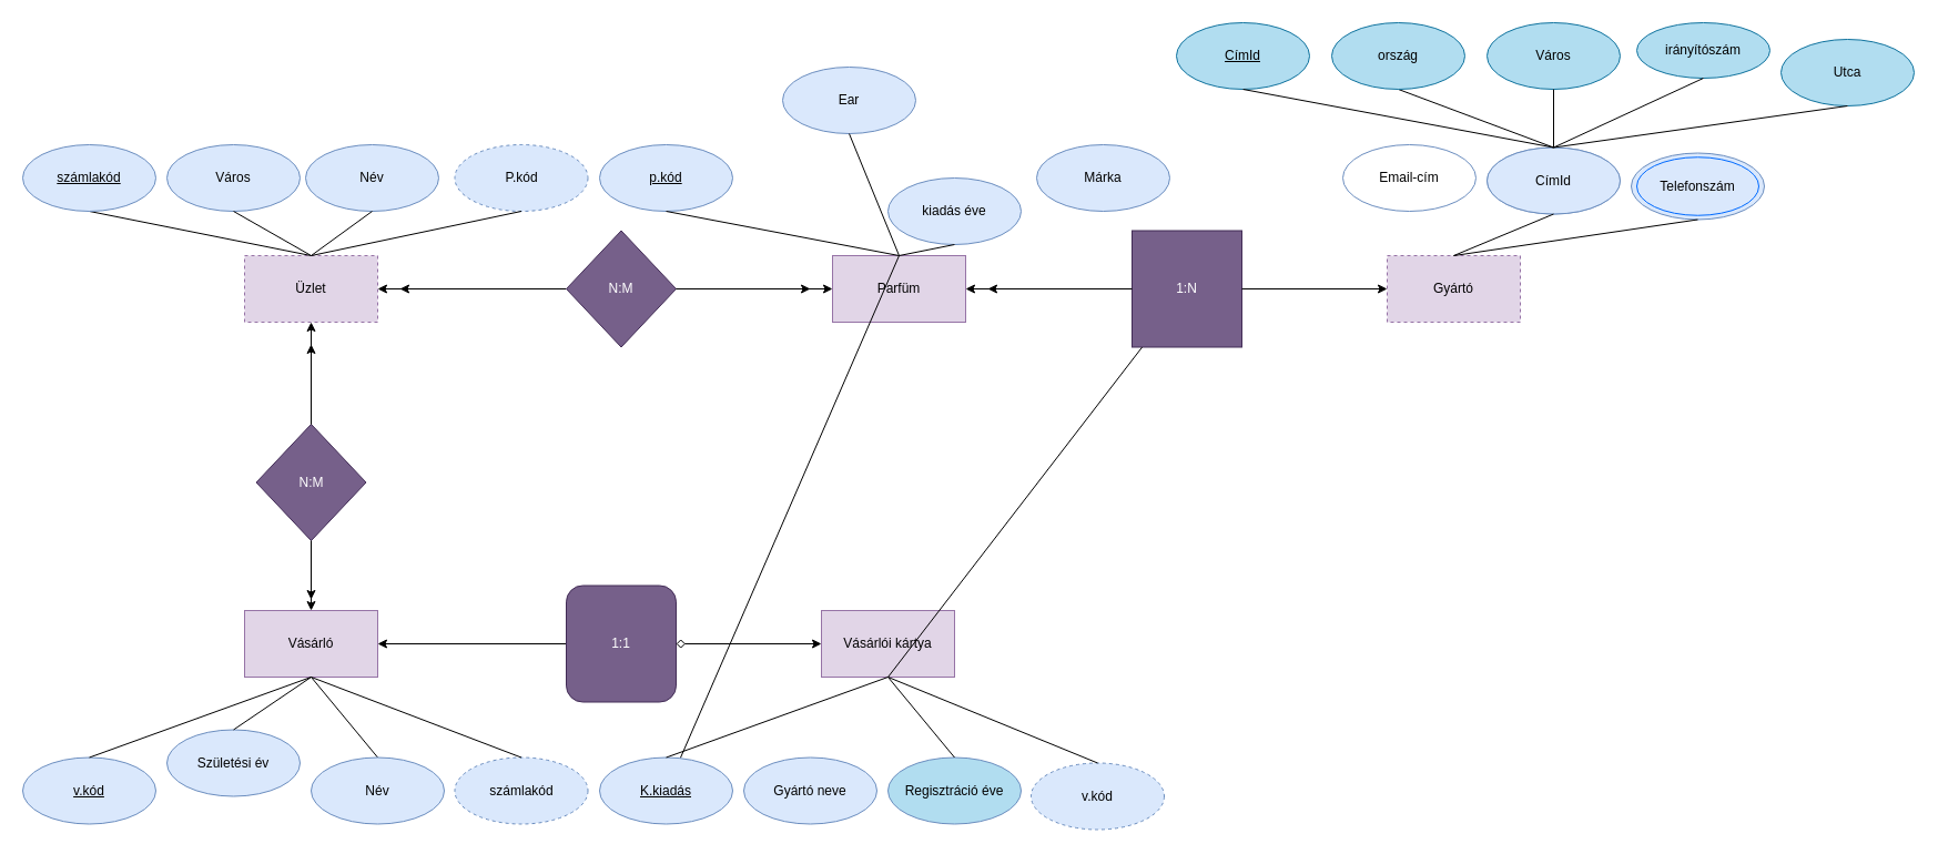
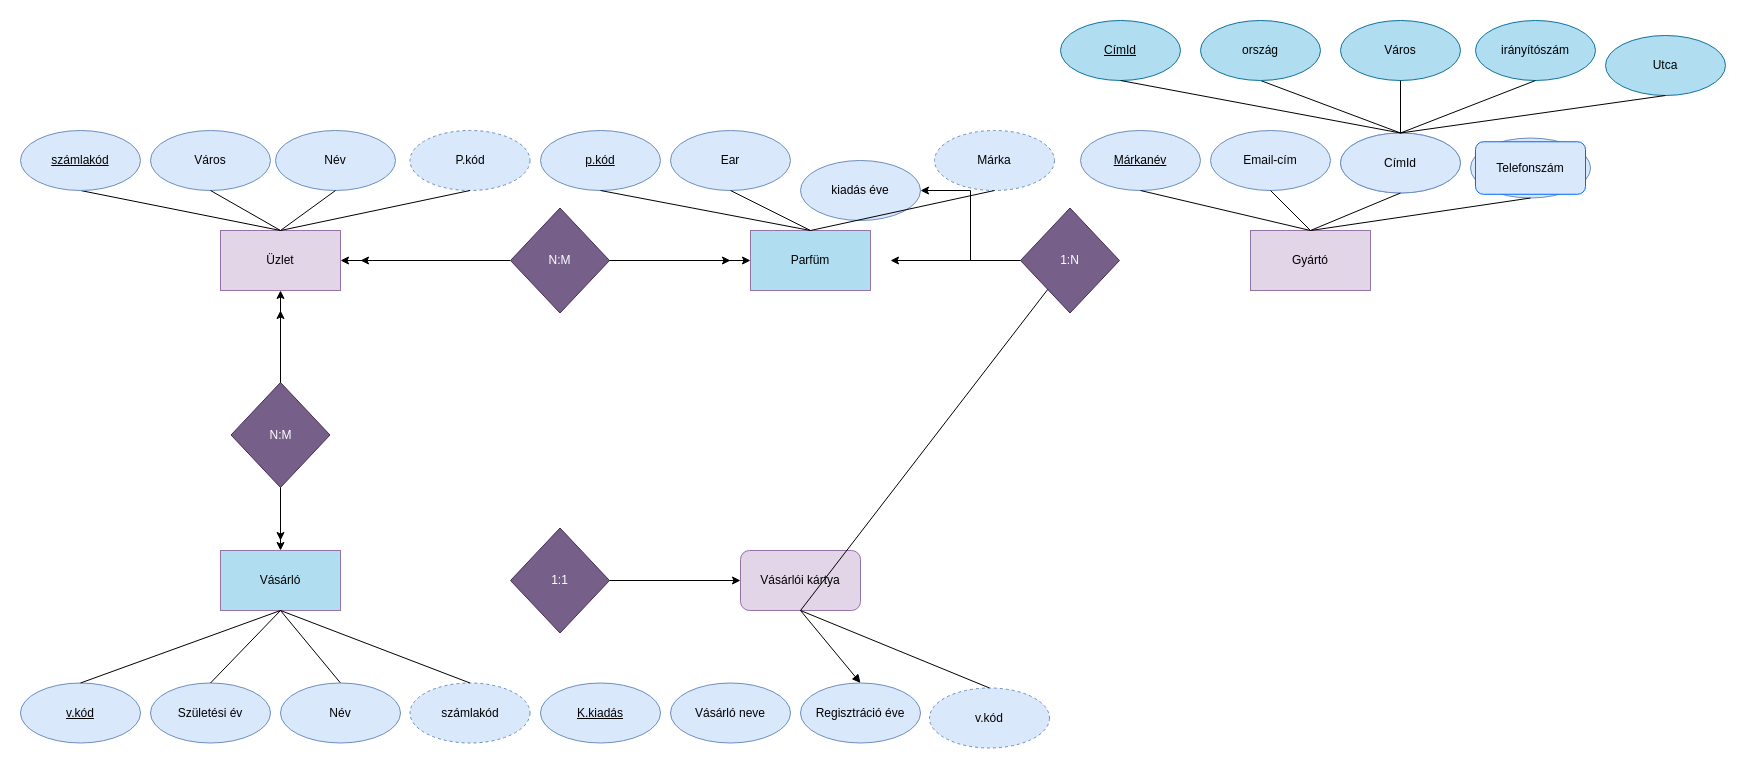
- <mxCell id="24" value="irányítószám" style="ellipse;whiteSpace=wrap;html=1;fillColor=#b1ddf0;strokeColor=#10739e;" parent="1" vertex="1"><mxGeometry x="1475" y="20" width="120" height="50" as="geometry" /></mxCell>
+ <mxCell id="24" value="irányítószám" style="ellipse;whiteSpace=wrap;html=1;fillColor=#b1ddf0;strokeColor=#10739e;" parent="1" vertex="1"><mxGeometry x="1475" y="20" width="120" height="60" as="geometry" /></mxCell>
- <mxCell id="5" value="Ear" style="ellipse;whiteSpace=wrap;html=1;fillColor=#dae8fc;strokeColor=#6c8ebf;" parent="1" vertex="1"><mxGeometry x="705" y="60" width="120" height="60" as="geometry" /></mxCell>
+ <mxCell id="5" value="Ear" style="ellipse;whiteSpace=wrap;html=1;fillColor=#dae8fc;strokeColor=#6c8ebf;" parent="1" vertex="1"><mxGeometry x="670" y="130" width="120" height="60" as="geometry" /></mxCell>
- <mxCell id="4" value="Márka" style="ellipse;whiteSpace=wrap;html=1;fillColor=#dae8fc;strokeColor=#6c8ebf;dashed=0;" parent="1" vertex="1"><mxGeometry x="934" y="130" width="120" height="60" as="geometry" /></mxCell>
+ <mxCell id="4" value="Márka" style="ellipse;whiteSpace=wrap;html=1;fillColor=#dae8fc;strokeColor=#6c8ebf;dashed=1;" parent="1" vertex="1"><mxGeometry x="934" y="130" width="120" height="60" as="geometry" /></mxCell>
+ <mxCell id="16" value="&lt;span style=&quot;font-weight: normal;&quot;&gt;&lt;u&gt;Márkanév&lt;/u&gt;&lt;/span&gt;" style="ellipse;whiteSpace=wrap;html=1;fillColor=#dae8fc;strokeColor=#6c8ebf;fontStyle=1;" parent="1" vertex="1"><mxGeometry x="1080" y="130" width="120" height="60" as="geometry" /></mxCell>
- <mxCell id="66" value="&lt;span style=&quot;font-weight: normal;&quot;&gt;Email-cím&lt;/span&gt;" style="ellipse;whiteSpace=wrap;html=1;fillColor=#ffffff;strokeColor=#6c8ebf;fontStyle=1;" parent="1" vertex="1"><mxGeometry x="1210" y="130" width="120" height="60" as="geometry" /></mxCell>
+ <mxCell id="66" value="&lt;span style=&quot;font-weight: normal;&quot;&gt;Email-cím&lt;/span&gt;" style="ellipse;whiteSpace=wrap;html=1;fillColor=#dae8fc;strokeColor=#6c8ebf;fontStyle=1" parent="1" vertex="1"><mxGeometry x="1210" y="130" width="120" height="60" as="geometry" /></mxCell>
- <mxCell id="73" value="Telefonszám" style="ellipse;whiteSpace=wrap;html=1;fillColor=#dae8fc;strokeColor=#006aff;" parent="1" vertex="1"><mxGeometry x="1475" y="141.25" width="110" height="52.5" as="geometry" /></mxCell>
+ <mxCell id="73" value="Telefonszám" style="whiteSpace=wrap;html=1;fillColor=#dae8fc;strokeColor=#006aff;rounded=1;" parent="1" vertex="1"><mxGeometry x="1475" y="141.25" width="110" height="52.5" as="geometry" /></mxCell>
+ <mxCell id="17" value="" style="endArrow=none;html=1;rounded=0;entryX=0.5;entryY=1;entryDx=0;entryDy=0;exitX=0.5;exitY=0;exitDx=0;exitDy=0;" parent="1" source="13" target="16" edge="1"><mxGeometry width="50" height="50" relative="1" as="geometry"><mxPoint x="1350" y="262" as="sourcePoint" /><mxPoint x="1160" y="262" as="targetPoint" /></mxGeometry></mxCell>
+ <mxCell id="67" value="" style="endArrow=none;html=1;rounded=0;entryX=0.5;entryY=1;entryDx=0;entryDy=0;exitX=0.5;exitY=0;exitDx=0;exitDy=0;" parent="1" source="13" target="66" edge="1"><mxGeometry width="50" height="50" relative="1" as="geometry"><mxPoint x="1350" y="262" as="sourcePoint" /><mxPoint x="1140" y="362" as="targetPoint" /></mxGeometry></mxCell>
- <mxCell id="9" value="" style="endArrow=none;html=1;rounded=0;entryX=0.5;entryY=1;entryDx=0;entryDy=0;exitX=0.5;exitY=0;exitDx=0;exitDy=0;" parent="1" source="3" target="6" edge="1"><mxGeometry width="50" height="50" relative="1" as="geometry"><mxPoint x="820" y="100" as="sourcePoint" /><mxPoint x="1020" y="260" as="targetPoint" /></mxGeometry></mxCell>
- <mxCell id="29" value="Üzlet" style="rounded=0;whiteSpace=wrap;html=1;fillColor=#e1d5e7;strokeColor=#9673a6;dashed=1;" parent="1" vertex="1"><mxGeometry x="220" y="230" width="120" height="60" as="geometry" /></mxCell>
+ <mxCell id="29" value="Üzlet" style="rounded=0;whiteSpace=wrap;html=1;fillColor=#e1d5e7;strokeColor=#9673a6;" parent="1" vertex="1"><mxGeometry x="220" y="230" width="120" height="60" as="geometry" /></mxCell>
- <mxCell id="3" value="Parfüm" style="rounded=0;whiteSpace=wrap;html=1;fillColor=#e1d5e7;strokeColor=#9673a6;" parent="1" vertex="1"><mxGeometry x="750" y="230" width="120" height="60" as="geometry" /></mxCell>
+ <mxCell id="3" value="Parfüm" style="rounded=0;whiteSpace=wrap;html=1;fillColor=#b1ddf0;strokeColor=#9673a6;" parent="1" vertex="1"><mxGeometry x="750" y="230" width="120" height="60" as="geometry" /></mxCell>
- <mxCell id="2" value="" style="edgeStyle=orthogonalEdgeStyle;rounded=0;orthogonalLoop=1;jettySize=auto;html=1;entryX=1;entryY=0.5;entryDx=0;entryDy=0;exitX=0;exitY=0.5;exitDx=0;exitDy=0;" parent="1" source="8" target="3" edge="1"><mxGeometry relative="1" as="geometry"><mxPoint x="940" y="300" as="sourcePoint" /></mxGeometry></mxCell>
+ <mxCell id="2" value="" style="edgeStyle=orthogonalEdgeStyle;rounded=0;orthogonalLoop=1;jettySize=auto;html=1;exitX=0;exitY=0.5;exitDx=0;exitDy=0;" parent="1" source="8" target="6" edge="1"><mxGeometry relative="1" as="geometry"><mxPoint x="940" y="300" as="sourcePoint" /></mxGeometry></mxCell>
- <mxCell id="8" value="1:N" style="whiteSpace=wrap;html=1;fillColor=#76608a;strokeColor=#432D57;fontColor=#ffffff;rounded=0;" parent="1" vertex="1"><mxGeometry x="1020" y="207.5" width="99" height="105" as="geometry" /></mxCell>
+ <mxCell id="8" value="1:N" style="rhombus;whiteSpace=wrap;html=1;fillColor=#76608a;strokeColor=#432D57;rounded=0;fontColor=#ffffff;" parent="1" vertex="1"><mxGeometry x="1020" y="207.5" width="99" height="105" as="geometry" /></mxCell>
- <mxCell id="12" value="" style="edgeStyle=orthogonalEdgeStyle;rounded=0;orthogonalLoop=1;jettySize=auto;html=1;exitX=1;exitY=0.5;exitDx=0;exitDy=0;entryX=0;entryY=0.5;entryDx=0;entryDy=0;" parent="1" source="8" target="13" edge="1"><mxGeometry relative="1" as="geometry"><mxPoint x="1160" y="340" as="targetPoint" /></mxGeometry></mxCell>
- <mxCell id="13" value="Gyártó" style="rounded=0;whiteSpace=wrap;html=1;fillColor=#e1d5e7;strokeColor=#9673a6;dashed=1;" parent="1" vertex="1"><mxGeometry x="1250" y="230" width="120" height="60" as="geometry" /></mxCell>
+ <mxCell id="13" value="Gyártó" style="rounded=0;whiteSpace=wrap;html=1;fillColor=#e1d5e7;strokeColor=#9673a6;" parent="1" vertex="1"><mxGeometry x="1250" y="230" width="120" height="60" as="geometry" /></mxCell>
- <mxCell id="11" value="" style="endArrow=none;html=1;rounded=0;exitX=0.5;exitY=0;exitDx=0;exitDy=0;" parent="1" source="3" target="60" edge="1"><mxGeometry width="50" height="50" relative="1" as="geometry"><mxPoint x="950" y="80" as="sourcePoint" /><mxPoint x="1020" y="260" as="targetPoint" /></mxGeometry></mxCell>
+ <mxCell id="11" value="" style="endArrow=none;html=1;rounded=0;entryX=0.5;entryY=1;entryDx=0;entryDy=0;exitX=0.5;exitY=0;exitDx=0;exitDy=0;" parent="1" source="3" target="4" edge="1"><mxGeometry width="50" height="50" relative="1" as="geometry"><mxPoint x="950" y="80" as="sourcePoint" /><mxPoint x="1020" y="260" as="targetPoint" /></mxGeometry></mxCell>
- <mxCell id="32" value="Vásárló" style="rounded=0;whiteSpace=wrap;html=1;fillColor=#e1d5e7;strokeColor=#9673a6;" parent="1" vertex="1"><mxGeometry x="220" y="550" width="120" height="60" as="geometry" /></mxCell>
+ <mxCell id="32" value="Vásárló" style="rounded=0;whiteSpace=wrap;html=1;fillColor=#b1ddf0;strokeColor=#9673a6;" parent="1" vertex="1"><mxGeometry x="220" y="550" width="120" height="60" as="geometry" /></mxCell>
- <mxCell id="31" value="" style="edgeStyle=orthogonalEdgeStyle;rounded=0;orthogonalLoop=1;jettySize=auto;html=1;startArrow=classic;startFill=1;endArrow=none;endFill=0;" parent="1" source="32" target="57" edge="1"><mxGeometry relative="1" as="geometry" /></mxCell>
- <mxCell id="57" value="1:1" style="whiteSpace=wrap;html=1;fillColor=#76608a;strokeColor=#432D57;fontColor=#ffffff;rounded=1;" parent="1" vertex="1"><mxGeometry x="510" y="527.5" width="99" height="105" as="geometry" /></mxCell>
+ <mxCell id="57" value="1:1" style="rhombus;whiteSpace=wrap;html=1;fillColor=#76608a;strokeColor=#432D57;rounded=0;fontColor=#ffffff;" parent="1" vertex="1"><mxGeometry x="510" y="527.5" width="99" height="105" as="geometry" /></mxCell>
- <mxCell id="58" value="" style="edgeStyle=orthogonalEdgeStyle;rounded=0;orthogonalLoop=1;jettySize=auto;html=1;endArrow=diamond;endFill=0;startArrow=classic;startFill=1;" parent="1" source="59" target="57" edge="1"><mxGeometry relative="1" as="geometry" /></mxCell>
+ <mxCell id="58" value="" style="edgeStyle=orthogonalEdgeStyle;rounded=0;orthogonalLoop=1;jettySize=auto;html=1;endArrow=none;endFill=0;startArrow=classic;startFill=1;" parent="1" source="59" target="57" edge="1"><mxGeometry relative="1" as="geometry" /></mxCell>
- <mxCell id="59" value="Vásárlói kártya" style="rounded=0;whiteSpace=wrap;html=1;fillColor=#e1d5e7;strokeColor=#9673a6;" parent="1" vertex="1"><mxGeometry x="740" y="550" width="120" height="60" as="geometry" /></mxCell>
+ <mxCell id="59" value="Vásárlói kártya" style="whiteSpace=wrap;html=1;fillColor=#e1d5e7;strokeColor=#9673a6;rounded=1;" parent="1" vertex="1"><mxGeometry x="740" y="550" width="120" height="60" as="geometry" /></mxCell>
- <mxCell id="64" value="" style="endArrow=none;html=1;rounded=0;entryX=0.5;entryY=0;entryDx=0;entryDy=0;exitX=0.5;exitY=1;exitDx=0;exitDy=0;" parent="1" source="59" target="60" edge="1"><mxGeometry width="50" height="50" relative="1" as="geometry"><mxPoint x="1140" y="805" as="sourcePoint" /><mxPoint x="1900" y="785" as="targetPoint" /></mxGeometry></mxCell>
- <mxCell id="65" value="" style="endArrow=none;html=1;rounded=0;entryX=0.5;entryY=0;entryDx=0;entryDy=0;exitX=0.5;exitY=1;exitDx=0;exitDy=0;" parent="1" source="59" target="61" edge="1"><mxGeometry width="50" height="50" relative="1" as="geometry"><mxPoint x="650" y="705" as="sourcePoint" /><mxPoint x="700" y="655" as="targetPoint" /></mxGeometry></mxCell>
+ <mxCell id="65" value="" style="endArrow=block;html=1;rounded=0;entryX=0.5;entryY=0;entryDx=0;entryDy=0;exitX=0.5;exitY=1;exitDx=0;exitDy=0;" parent="1" source="59" target="61" edge="1"><mxGeometry width="50" height="50" relative="1" as="geometry"><mxPoint x="650" y="705" as="sourcePoint" /><mxPoint x="700" y="655" as="targetPoint" /></mxGeometry></mxCell>
- <mxCell id="42" value="Születési év" style="ellipse;whiteSpace=wrap;html=1;fillColor=#dae8fc;strokeColor=#6c8ebf;" parent="1" vertex="1"><mxGeometry x="150" y="657.5" width="120" height="60" as="geometry" /></mxCell>
+ <mxCell id="42" value="Születési év" style="ellipse;whiteSpace=wrap;html=1;fillColor=#dae8fc;strokeColor=#6c8ebf;" parent="1" vertex="1"><mxGeometry x="150" y="682.5" width="120" height="60" as="geometry" /></mxCell>
- <mxCell id="61" value="Regisztráció éve" style="ellipse;whiteSpace=wrap;html=1;fillColor=#b1ddf0;strokeColor=#6c8ebf;" parent="1" vertex="1"><mxGeometry x="800" y="682.5" width="120" height="60" as="geometry" /></mxCell>
+ <mxCell id="61" value="Regisztráció éve" style="ellipse;whiteSpace=wrap;html=1;fillColor=#dae8fc;strokeColor=#6c8ebf;" parent="1" vertex="1"><mxGeometry x="800" y="682.5" width="120" height="60" as="geometry" /></mxCell>
- <mxCell id="72" value="Gyártó neve" style="ellipse;whiteSpace=wrap;html=1;fillColor=#dae8fc;strokeColor=#6c8ebf;" parent="1" vertex="1"><mxGeometry x="670" y="682.5" width="120" height="60" as="geometry" /></mxCell>
+ <mxCell id="72" value="Vásárló neve" style="ellipse;whiteSpace=wrap;html=1;fillColor=#dae8fc;strokeColor=#6c8ebf;" parent="1" vertex="1"><mxGeometry x="670" y="682.5" width="120" height="60" as="geometry" /></mxCell>
